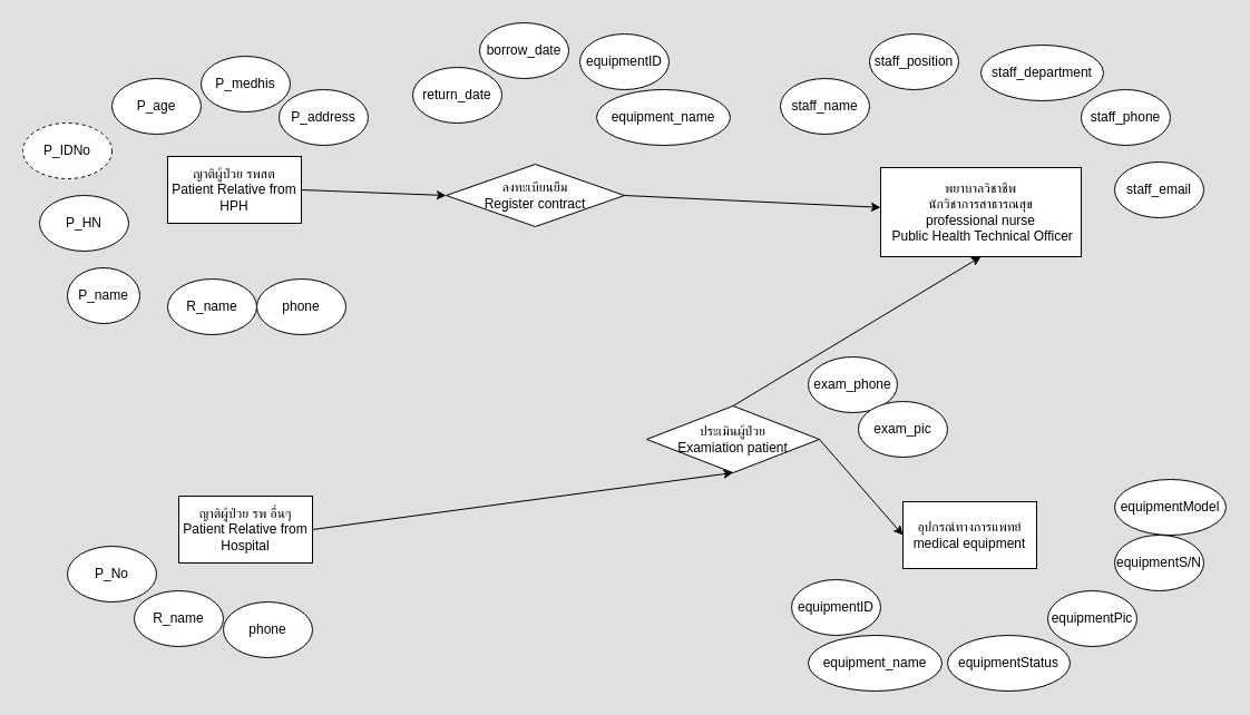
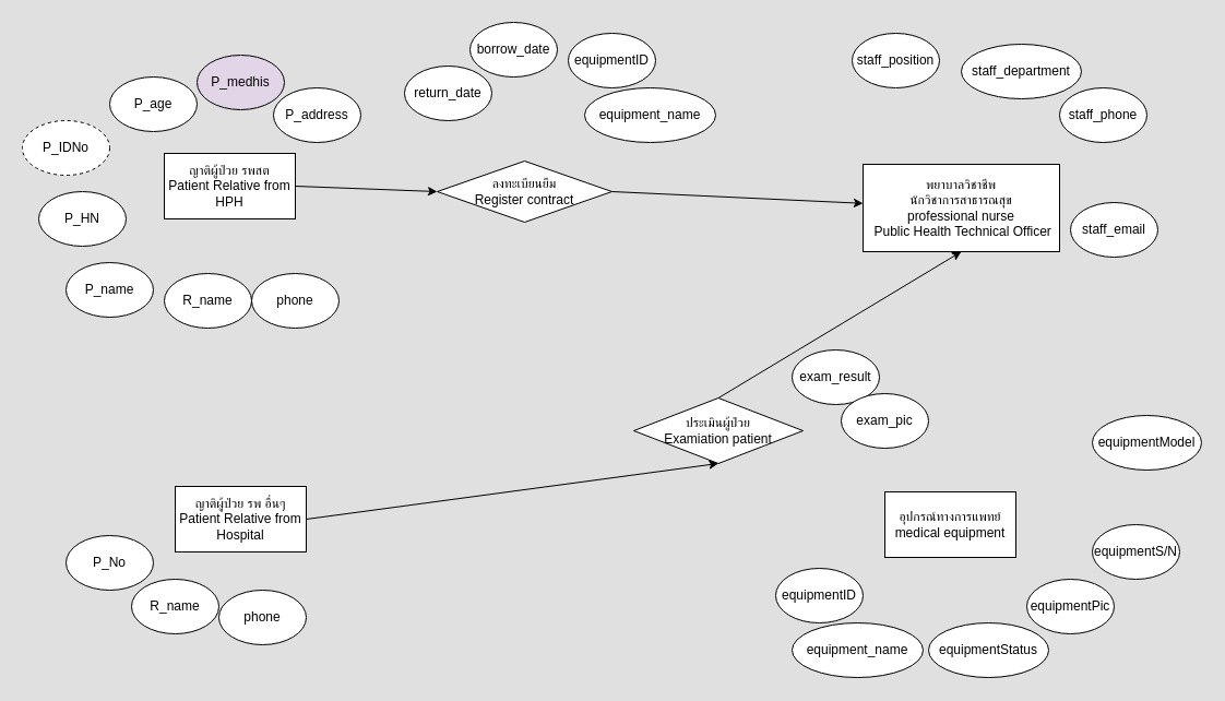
- <mxCell id="15" value="P_medhis" style="ellipse;whiteSpace=wrap;html=1;" vertex="1" parent="1"><mxGeometry x="180" y="50" width="80" height="50" as="geometry" /></mxCell>
+ <mxCell id="15" value="P_medhis" style="ellipse;whiteSpace=wrap;html=1;fillColor=#e1d5e7;" vertex="1" parent="1"><mxGeometry x="180" y="50" width="80" height="50" as="geometry" /></mxCell>
- <mxCell id="18" value="staff_name" style="ellipse;whiteSpace=wrap;html=1;" vertex="1" parent="1"><mxGeometry x="700" y="70" width="80" height="50" as="geometry" /></mxCell>
- <mxCell id="22" value="staff_email" style="ellipse;whiteSpace=wrap;html=1;" vertex="1" parent="1"><mxGeometry x="1000" y="145" width="80" height="50" as="geometry" /></mxCell>
+ <mxCell id="22" value="staff_email" style="ellipse;whiteSpace=wrap;html=1;" vertex="1" parent="1"><mxGeometry x="980" y="185" width="80" height="50" as="geometry" /></mxCell>
- <mxCell id="10" value="P_name" style="ellipse;whiteSpace=wrap;html=1;" vertex="1" parent="1"><mxGeometry x="60" y="240" width="65" height="50" as="geometry" /></mxCell>
+ <mxCell id="10" value="P_name" style="ellipse;whiteSpace=wrap;html=1;" vertex="1" parent="1"><mxGeometry x="60" y="240" width="80" height="50" as="geometry" /></mxCell>
- <mxCell id="39" value="exam_phone" style="ellipse;whiteSpace=wrap;html=1;" vertex="1" parent="1"><mxGeometry x="725" y="320" width="80" height="50" as="geometry" /></mxCell>
+ <mxCell id="39" value="exam_result" style="ellipse;whiteSpace=wrap;html=1;" vertex="1" parent="1"><mxGeometry x="725" y="320" width="80" height="50" as="geometry" /></mxCell>
- <mxCell id="37" style="rounded=0;orthogonalLoop=1;jettySize=auto;html=1;exitX=1;exitY=0.5;exitDx=0;exitDy=0;entryX=0;entryY=0.5;entryDx=0;entryDy=0;" edge="1" parent="1" source="38" target="7"><mxGeometry relative="1" as="geometry" /></mxCell>
- <mxCell id="30" value="equipmentModel" style="ellipse;whiteSpace=wrap;html=1;" vertex="1" parent="1"><mxGeometry x="1000" y="430" width="100" height="50" as="geometry" /></mxCell>
+ <mxCell id="30" value="equipmentModel" style="ellipse;whiteSpace=wrap;html=1;" vertex="1" parent="1"><mxGeometry x="1000" y="380" width="100" height="50" as="geometry" /></mxCell>
